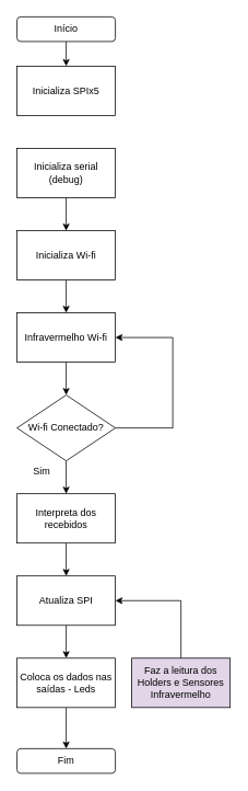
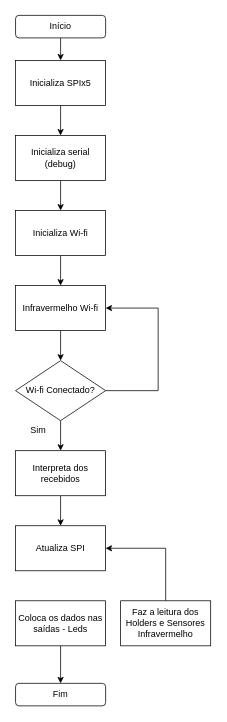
+ <mxCell id="3" style="edgeStyle=orthogonalEdgeStyle;rounded=0;orthogonalLoop=1;jettySize=auto;html=1;exitX=0.5;exitY=1;exitDx=0;exitDy=0;entryX=0.5;entryY=0;entryDx=0;entryDy=0;" edge="1" parent="1" source="4" target="8"><mxGeometry relative="1" as="geometry" /></mxCell>
- <mxCell id="16" style="edgeStyle=orthogonalEdgeStyle;rounded=0;orthogonalLoop=1;jettySize=auto;html=1;exitX=0.5;exitY=1;exitDx=0;exitDy=0;entryX=0.5;entryY=0;entryDx=0;entryDy=0;" edge="1" parent="1" source="17" target="20"><mxGeometry relative="1" as="geometry" /></mxCell>
- <mxCell id="22" value="Faz a leitura dos Holders e Sensores Infravermelho" style="rounded=0;whiteSpace=wrap;html=1;fillColor=#e1d5e7;" vertex="1" parent="1"><mxGeometry x="160" y="800" width="120" height="60" as="geometry" /></mxCell>
+ <mxCell id="22" value="Faz a leitura dos Holders e Sensores Infravermelho" style="rounded=0;whiteSpace=wrap;html=1;" vertex="1" parent="1"><mxGeometry x="160" y="800" width="120" height="60" as="geometry" /></mxCell>
